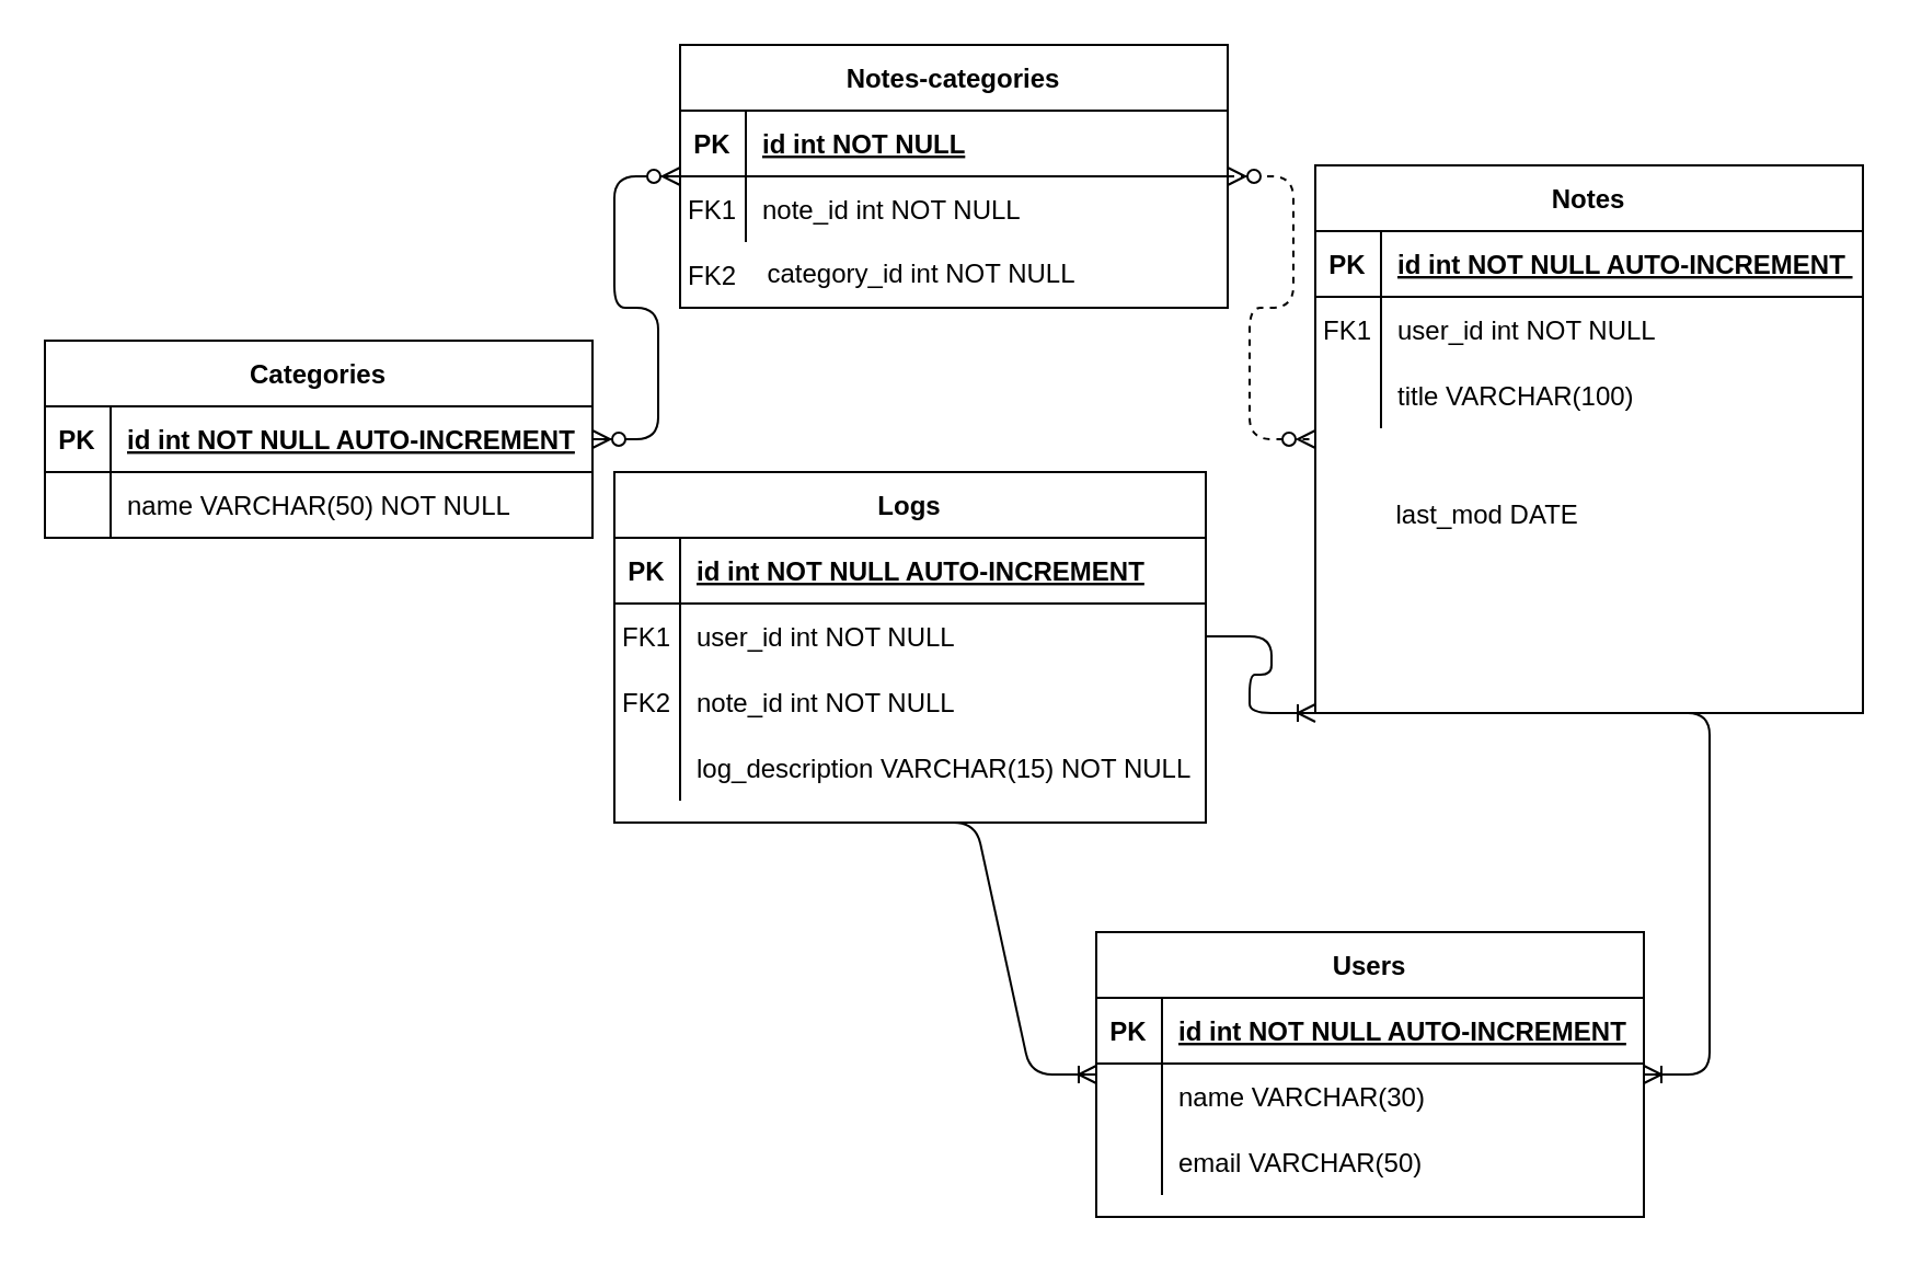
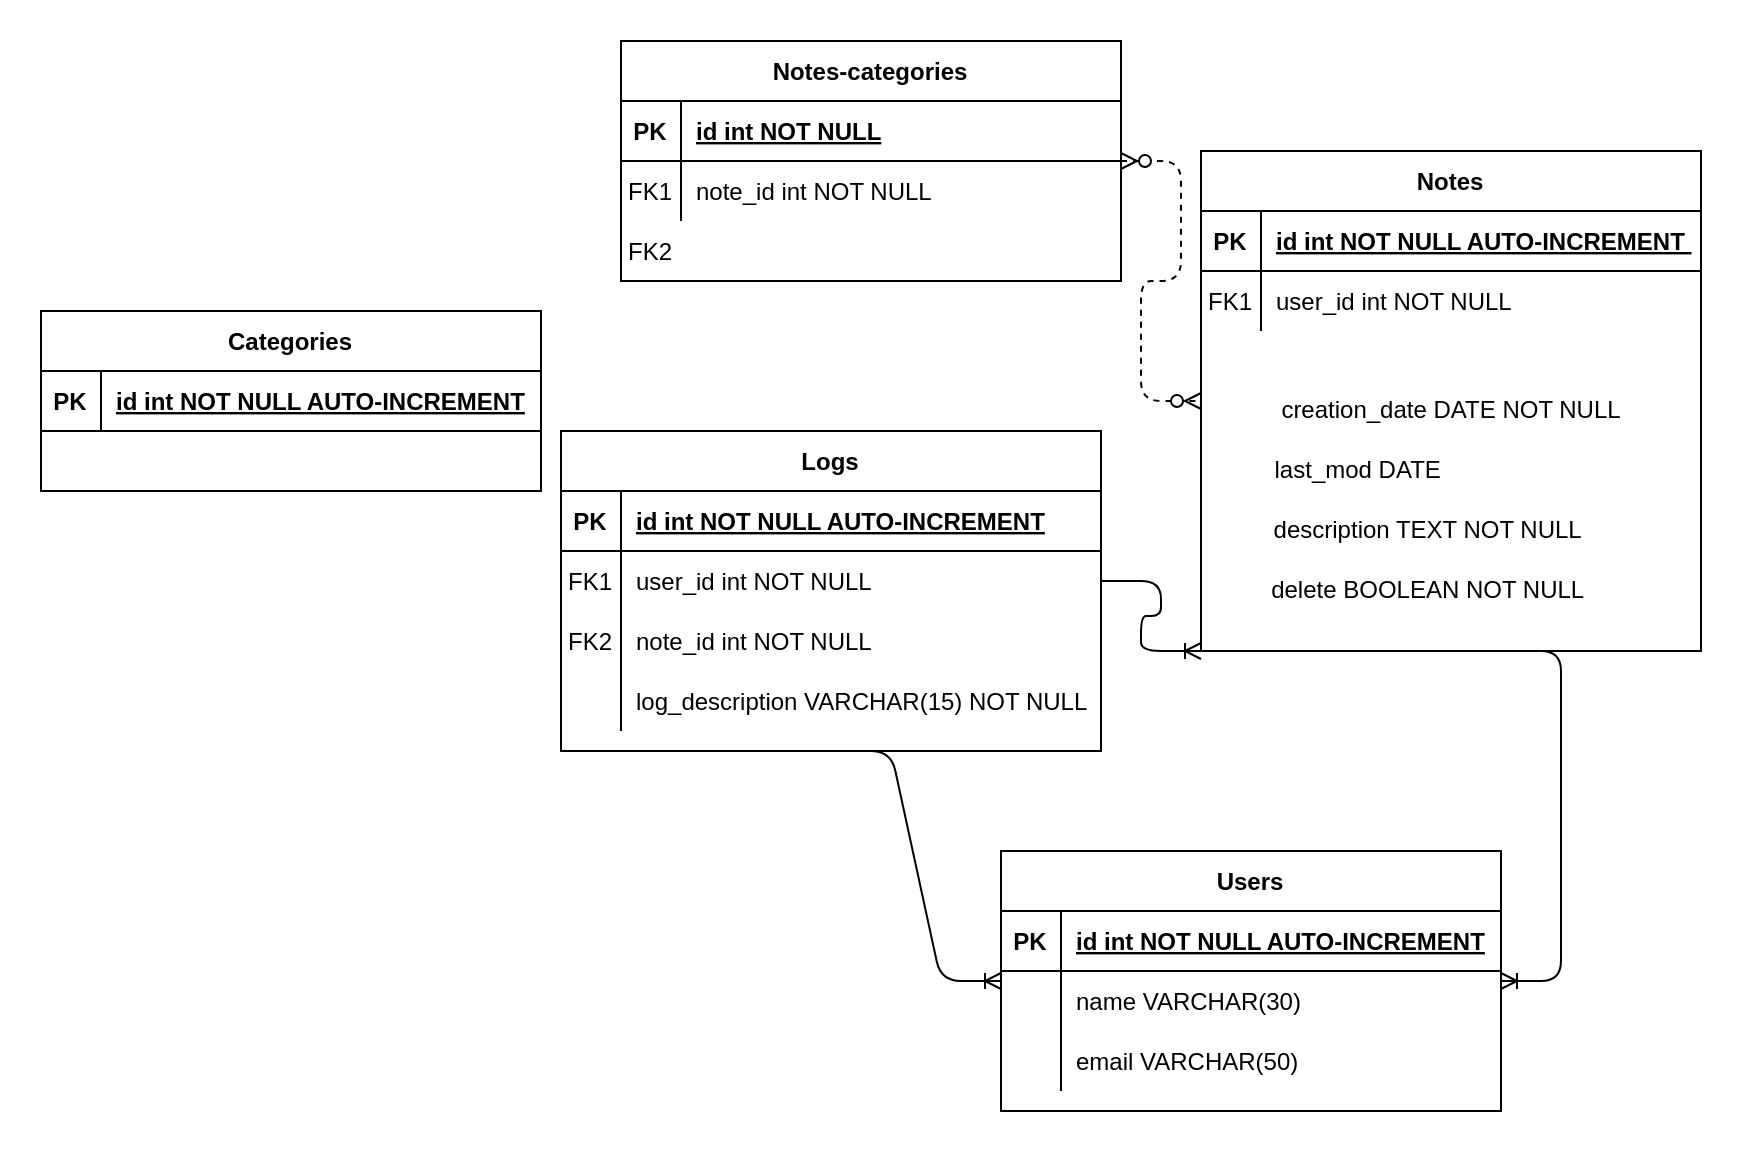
- <mxCell id="30" value="category_id int NOT NULL" style="text;html=1;align=center;verticalAlign=middle;resizable=0;points=[];autosize=1;strokeColor=none;fillColor=none;" vertex="1" parent="1"><mxGeometry x="340" y="115" width="160" height="20" as="geometry" /></mxCell>
- <mxCell id="33" value="" style="edgeStyle=entityRelationEdgeStyle;fontSize=12;html=1;endArrow=ERzeroToMany;endFill=1;startArrow=ERzeroToMany;" edge="1" parent="1" source="12" target="19"><mxGeometry width="100" height="100" relative="1" as="geometry"><mxPoint x="260" y="155" as="sourcePoint" /><mxPoint x="360" y="55" as="targetPoint" /></mxGeometry></mxCell>
- <mxCell id="11" value="title VARCHAR(100)" style="shape=partialRectangle;overflow=hidden;connectable=0;fillColor=none;top=0;left=0;bottom=0;right=0;align=left;spacingLeft=6;" parent="9" vertex="1"><mxGeometry x="30" width="220" height="30" as="geometry" /></mxCell>
+ <mxCell id="26" value="creation_date DATE NOT NULL" style="text;html=1;align=center;verticalAlign=middle;resizable=0;points=[];autosize=1;strokeColor=none;fillColor=none;" vertex="1" parent="1"><mxGeometry x="630" y="195" width="190" height="20" as="geometry" /></mxCell>
- <mxCell id="18" value="name VARCHAR(50) NOT NULL" style="shape=partialRectangle;overflow=hidden;connectable=0;fillColor=none;top=0;left=0;bottom=0;right=0;align=left;spacingLeft=6;" parent="16" vertex="1"><mxGeometry x="30" width="220" height="30" as="geometry" /></mxCell>
+ <mxCell id="28" value="description TEXT NOT NULL&amp;nbsp;" style="text;html=1;align=center;verticalAlign=middle;resizable=0;points=[];autosize=1;strokeColor=none;fillColor=none;" vertex="1" parent="1"><mxGeometry x="630" y="255" width="170" height="20" as="geometry" /></mxCell>
+ <mxCell id="29" value="delete BOOLEAN NOT NULL&amp;nbsp;" style="text;html=1;align=center;verticalAlign=middle;resizable=0;points=[];autosize=1;strokeColor=none;fillColor=none;" vertex="1" parent="1"><mxGeometry x="630" y="285" width="170" height="20" as="geometry" /></mxCell>
